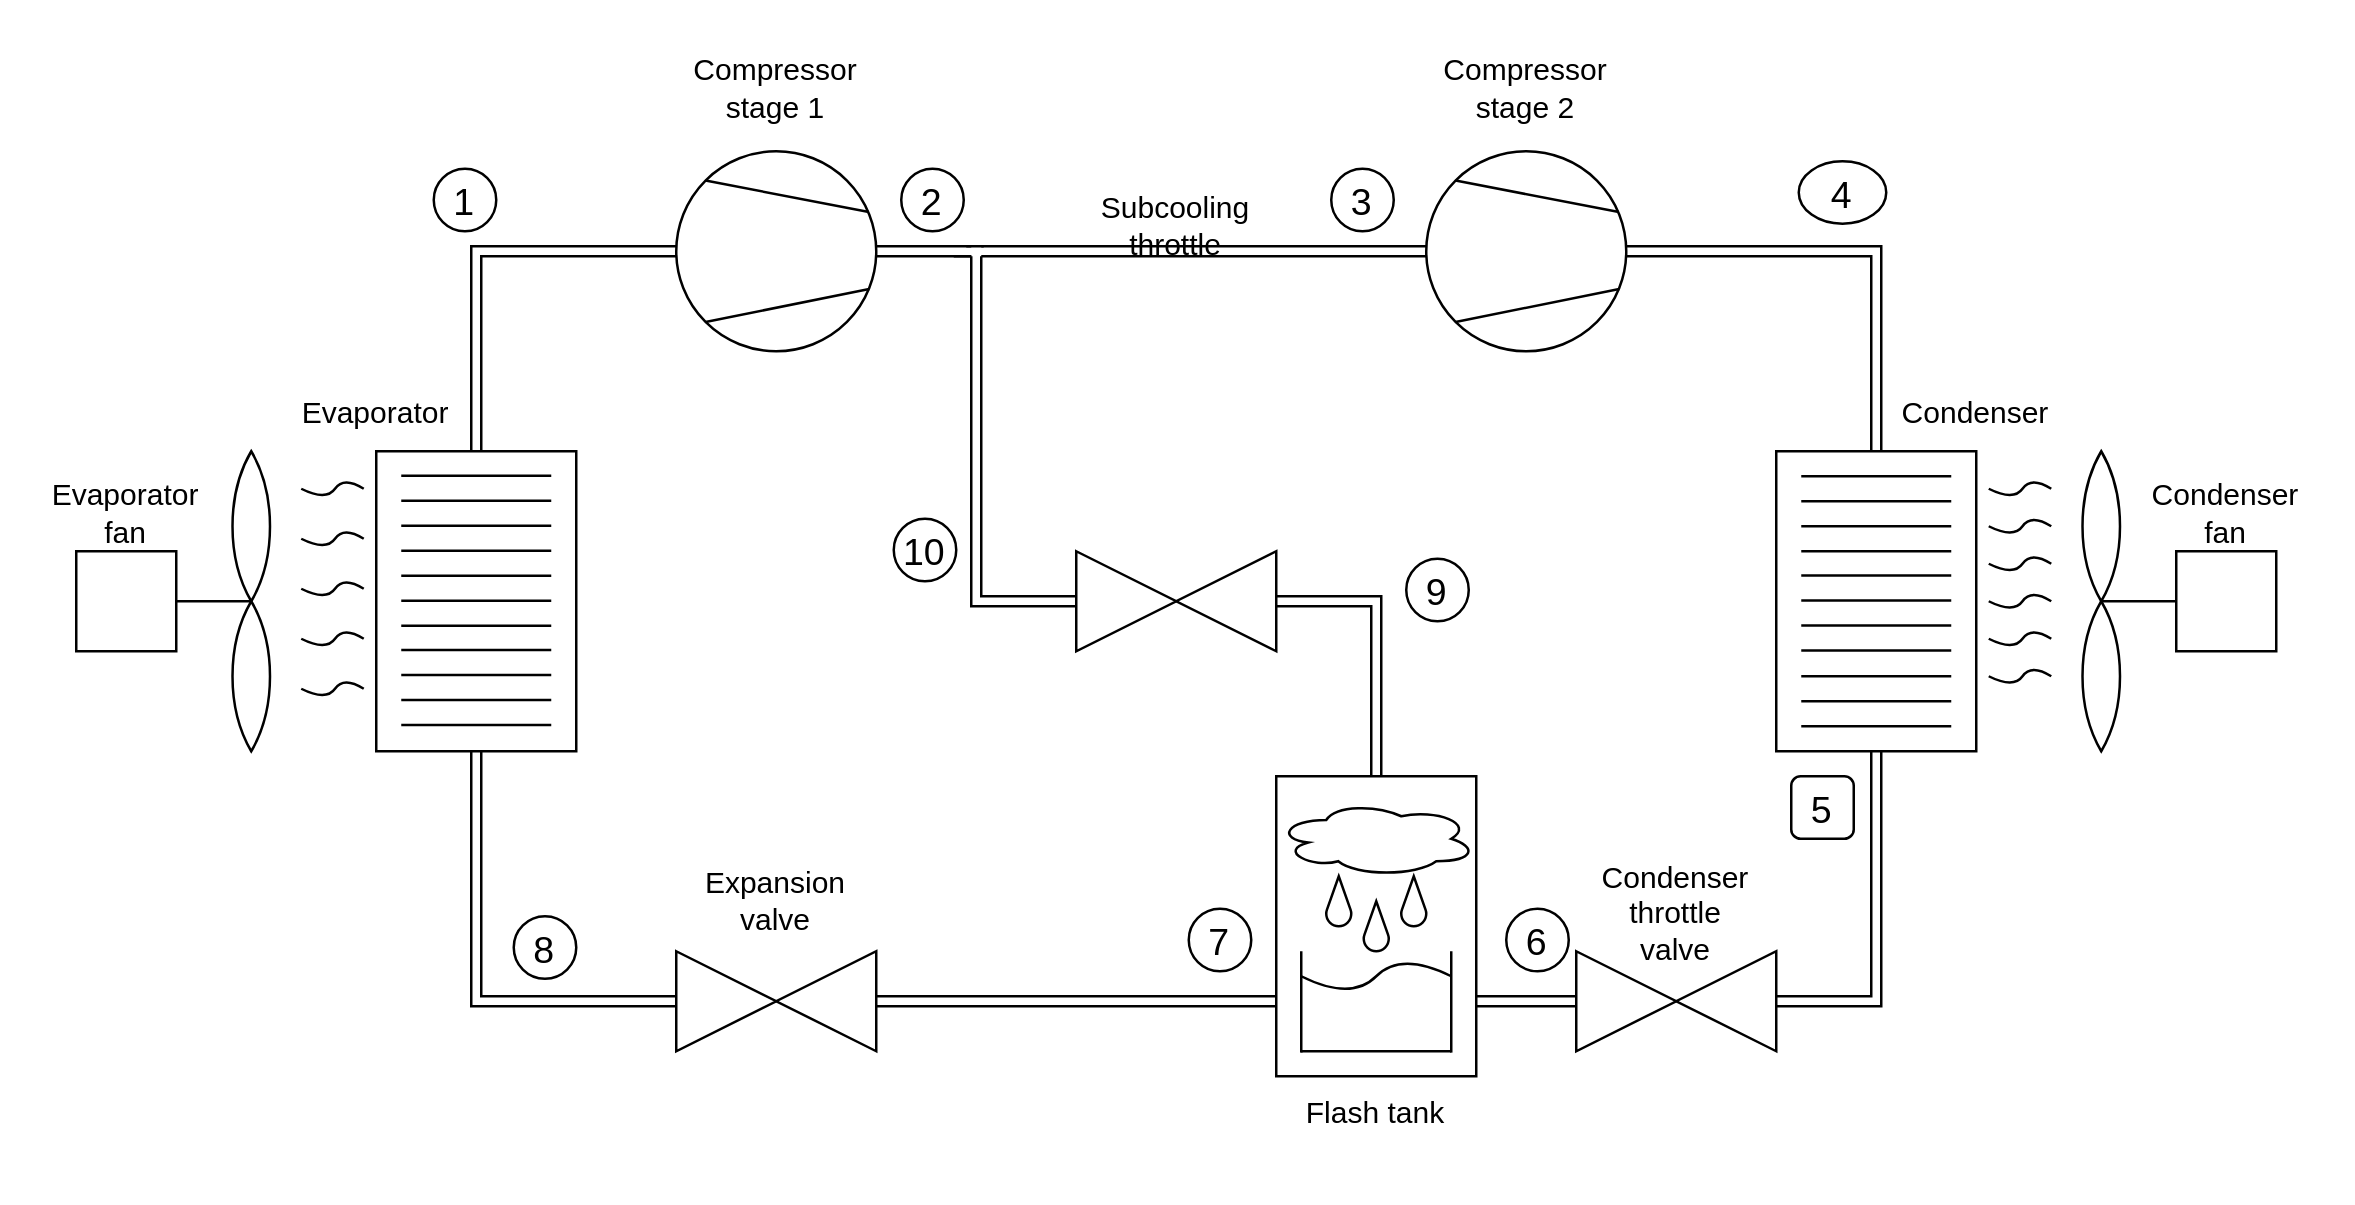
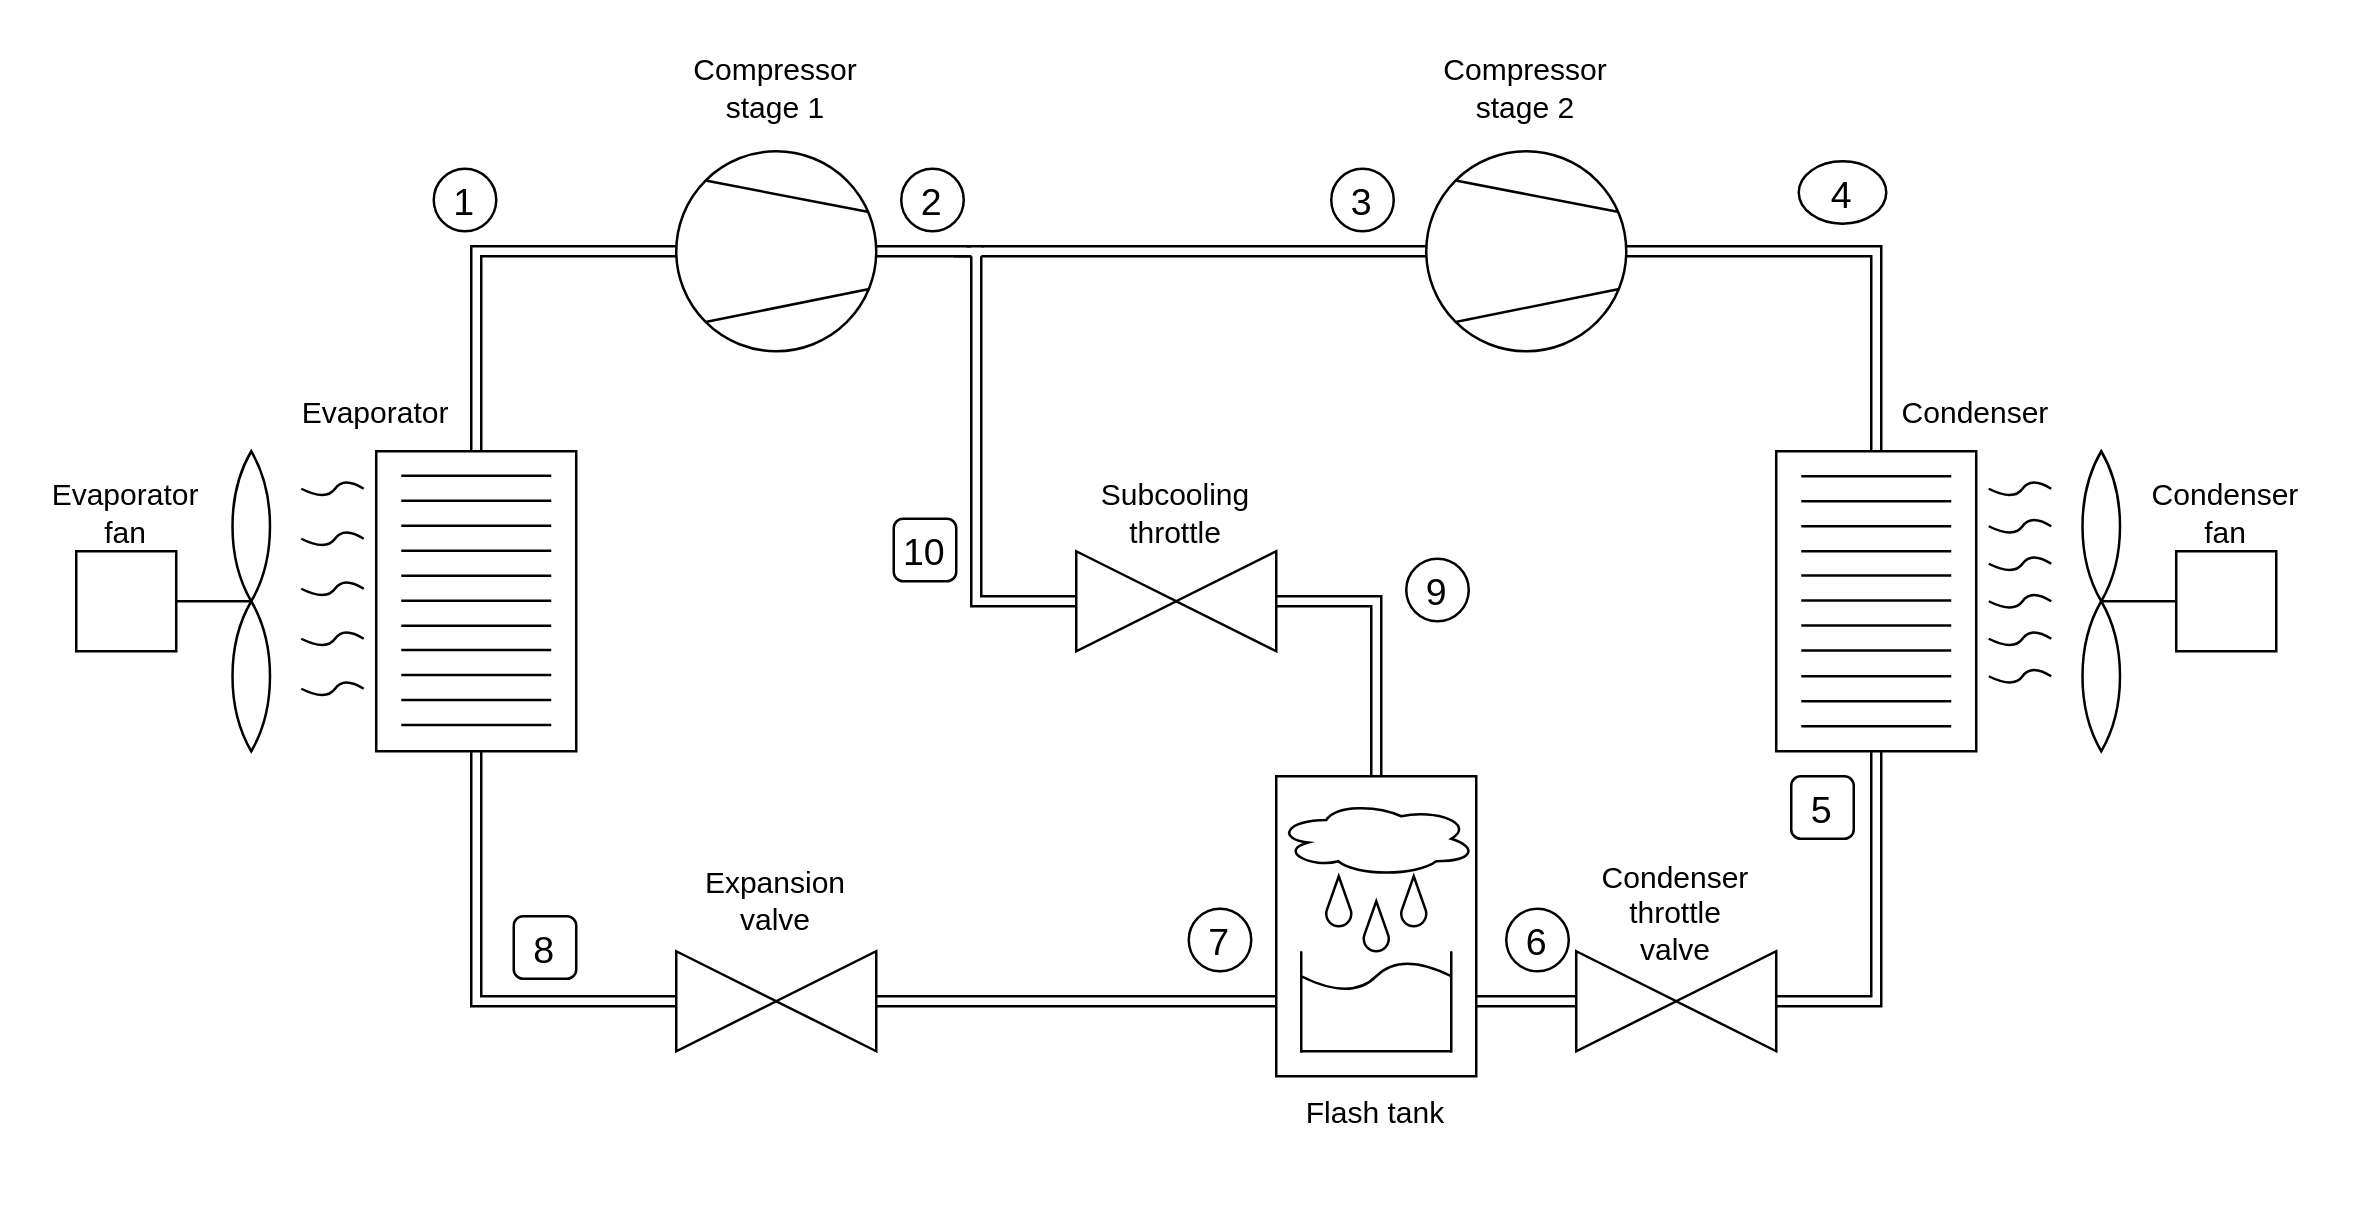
- <mxCell id="70" value="Subcooling throttle" style="text;html=1;strokeColor=none;fillColor=none;align=center;verticalAlign=middle;whiteSpace=wrap;rounded=0;" parent="2" vertex="1"><mxGeometry x="420" y="55" width="60" height="30" as="geometry" /></mxCell>
+ <mxCell id="70" value="Subcooling throttle" style="text;html=1;strokeColor=none;fillColor=none;align=center;verticalAlign=middle;whiteSpace=wrap;rounded=0;" parent="2" vertex="1"><mxGeometry x="420" y="170" width="60" height="30" as="geometry" /></mxCell>
- <mxCell id="98" value="10" style="ellipse;whiteSpace=wrap;html=1;aspect=fixed;fontSize=15;" vertex="1" parent="2"><mxGeometry x="337" y="187" width="25" height="25" as="geometry" /></mxCell>
+ <mxCell id="98" value="10" style="whiteSpace=wrap;html=1;aspect=fixed;fontSize=15;rounded=1;" vertex="1" parent="2"><mxGeometry x="337" y="187" width="25" height="25" as="geometry" /></mxCell>
- <mxCell id="95" value="8" style="ellipse;whiteSpace=wrap;html=1;aspect=fixed;fontSize=15;" vertex="1" parent="2"><mxGeometry x="185" y="346" width="25" height="25" as="geometry" /></mxCell>
+ <mxCell id="95" value="8" style="whiteSpace=wrap;html=1;aspect=fixed;fontSize=15;rounded=1;" vertex="1" parent="2"><mxGeometry x="185" y="346" width="25" height="25" as="geometry" /></mxCell>
